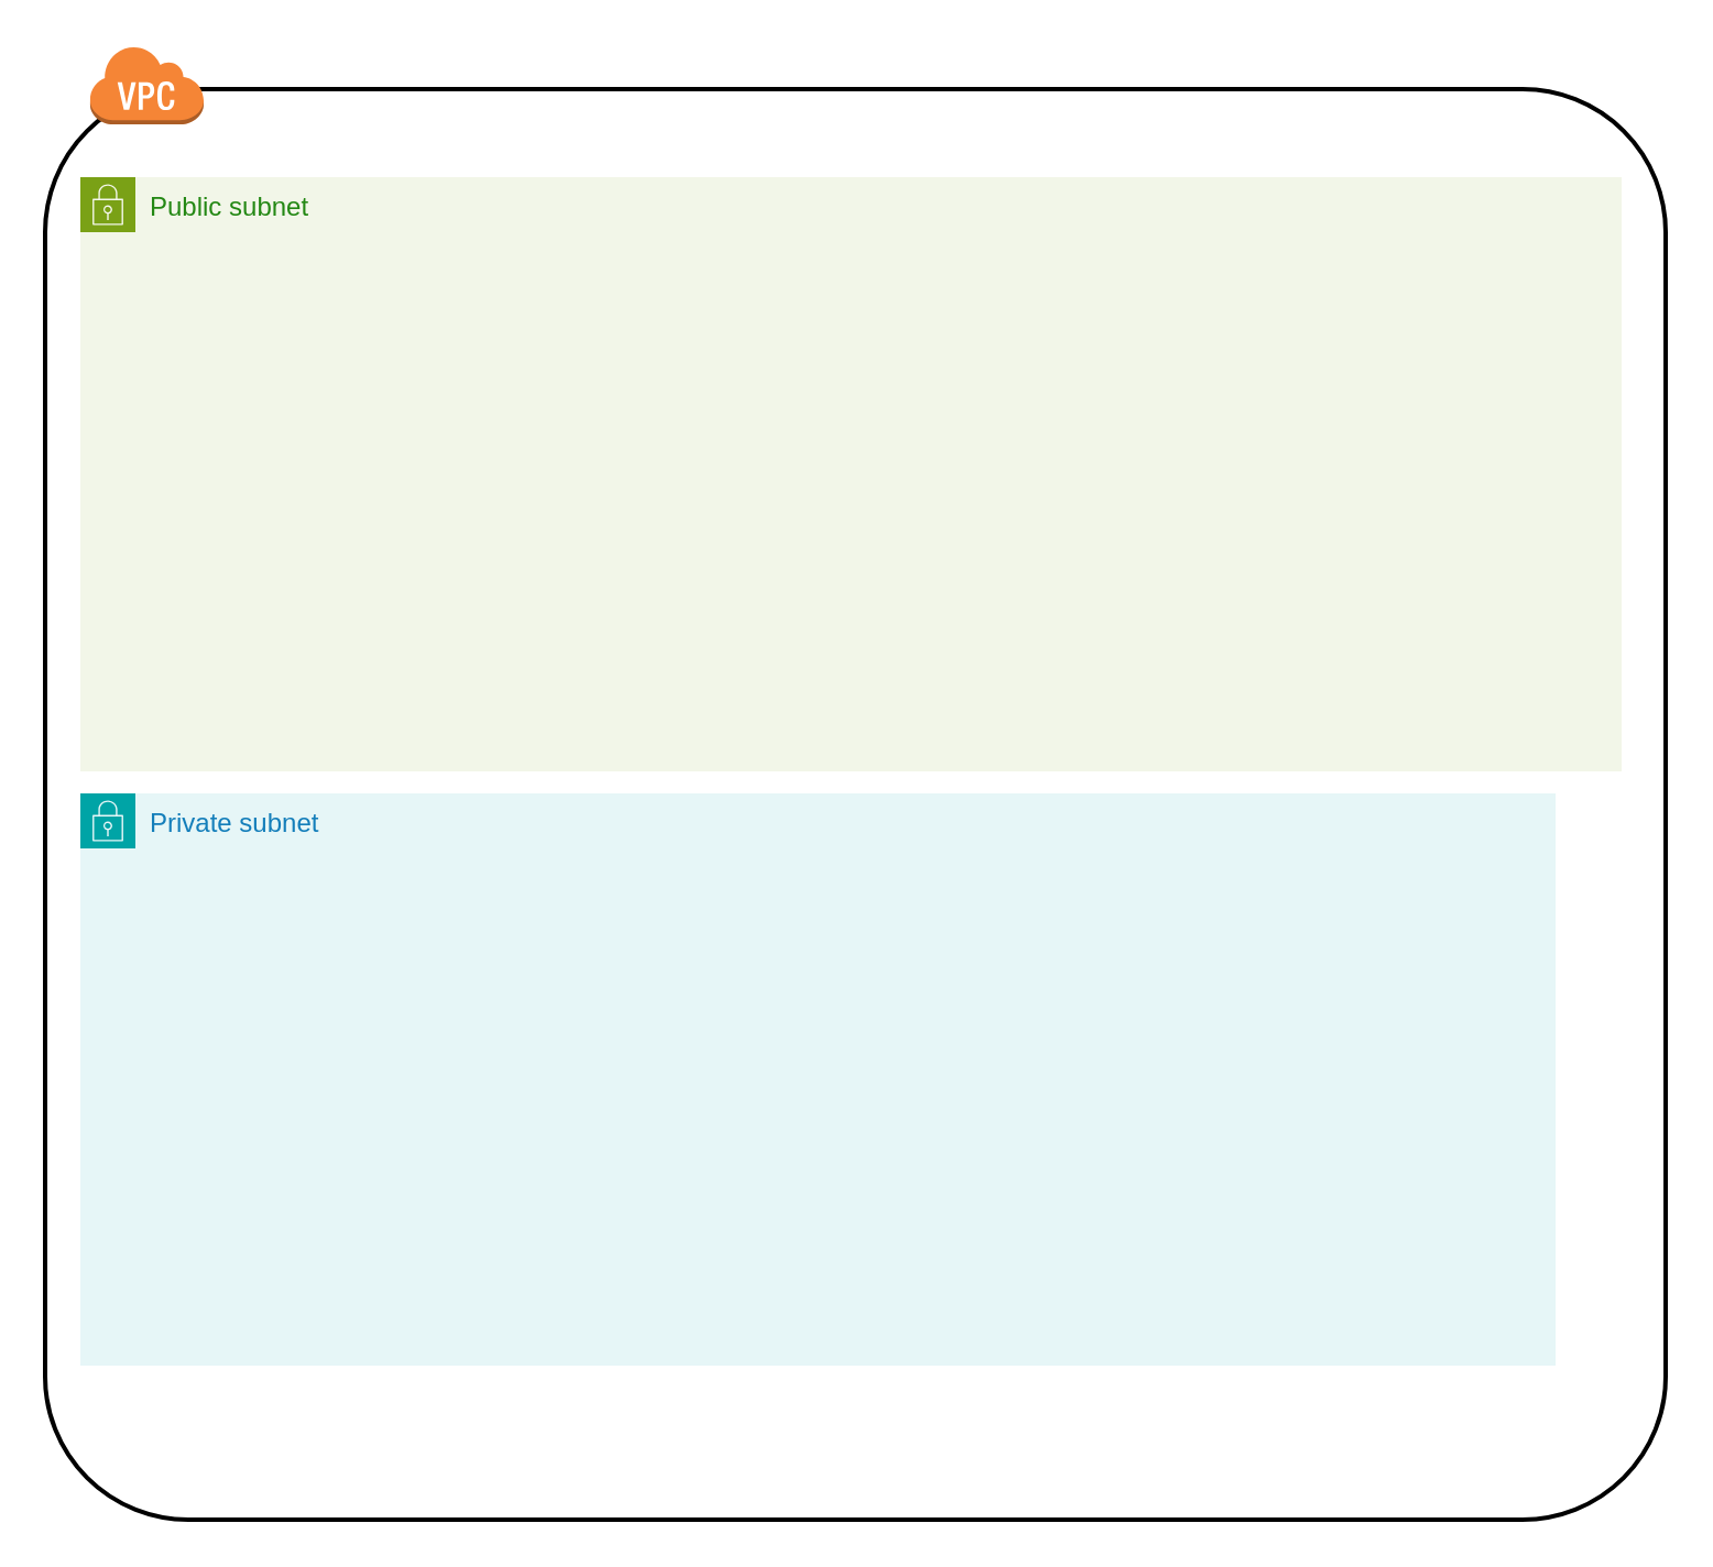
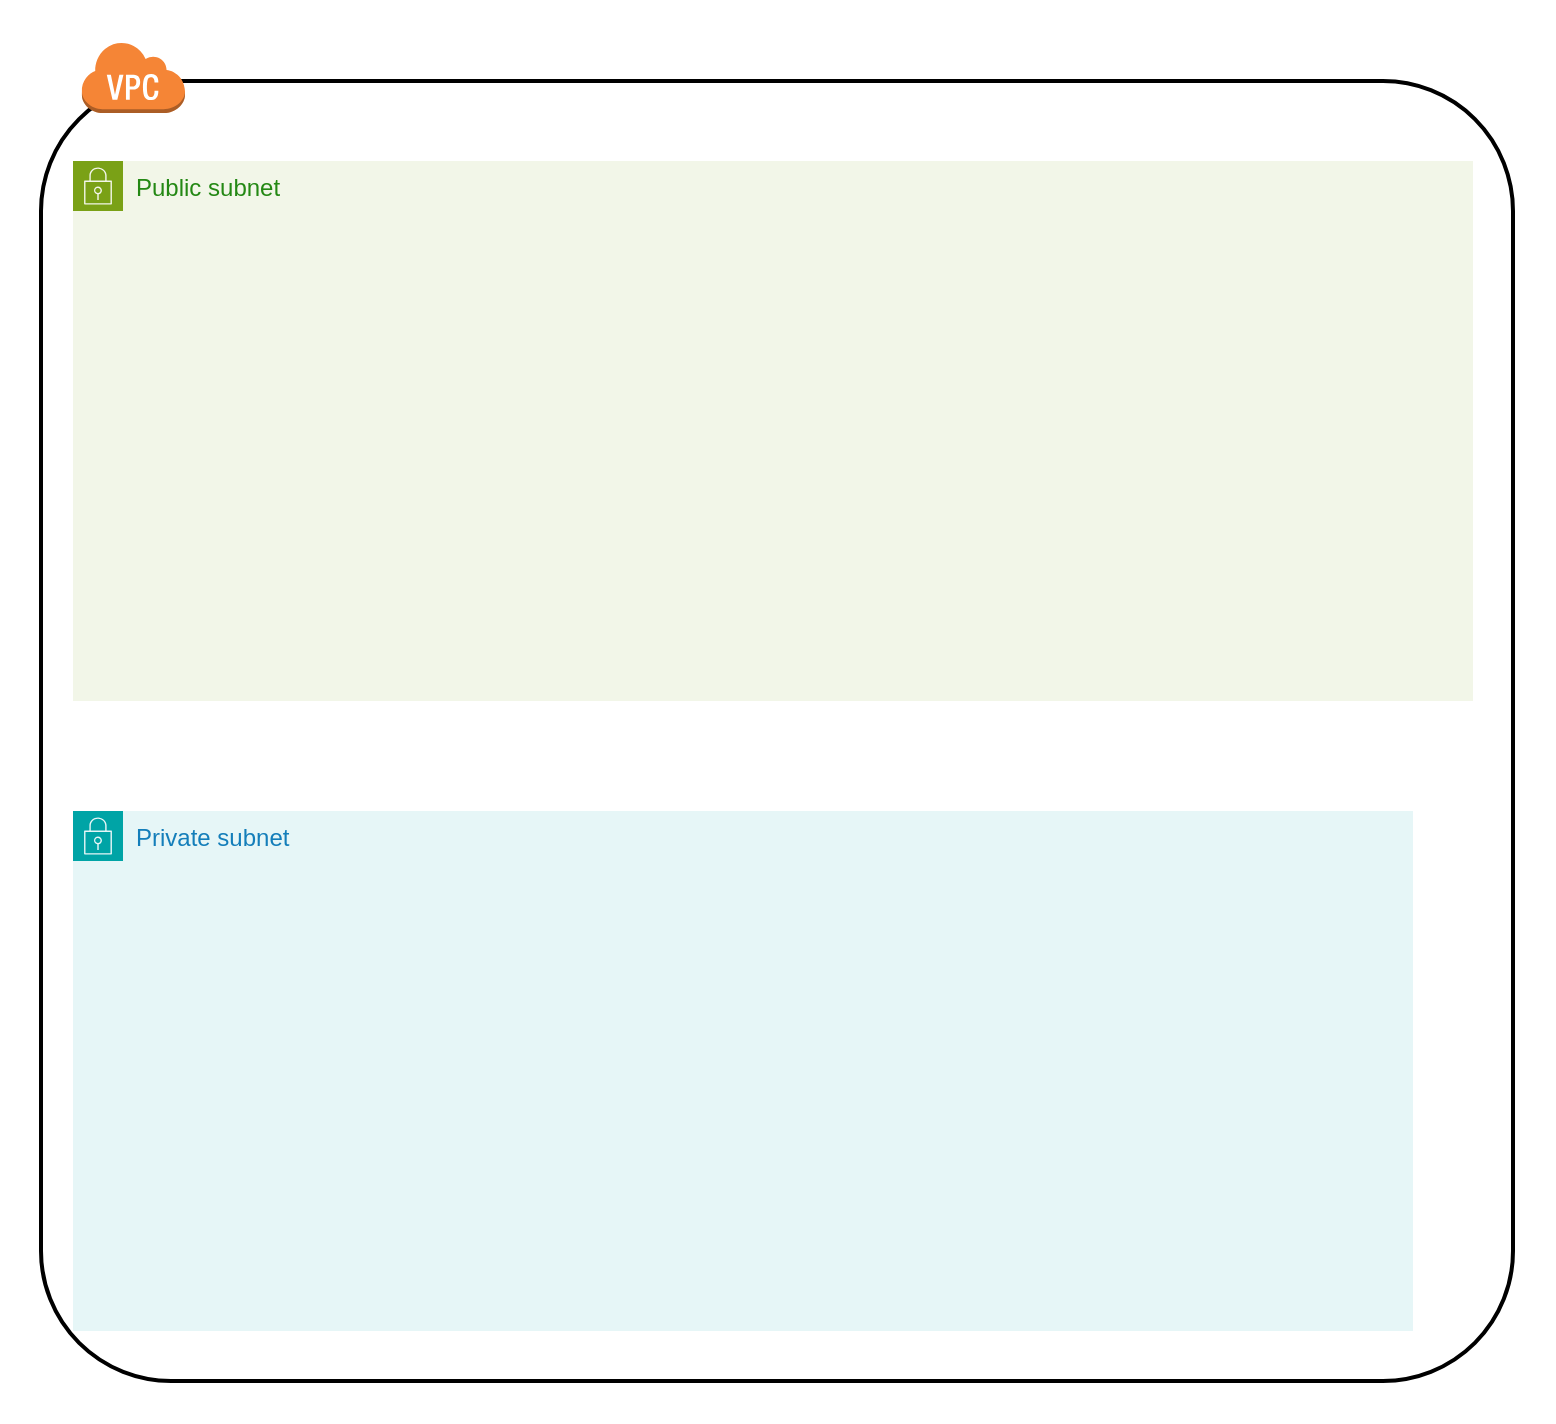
- <mxCell id="5" value="Private subnet" style="points=[[0,0],[0.25,0],[0.5,0],[0.75,0],[1,0],[1,0.25],[1,0.5],[1,0.75],[1,1],[0.75,1],[0.5,1],[0.25,1],[0,1],[0,0.75],[0,0.5],[0,0.25]];outlineConnect=0;gradientColor=none;html=1;whiteSpace=wrap;fontSize=12;fontStyle=0;container=1;pointerEvents=0;collapsible=0;recursiveResize=0;shape=mxgraph.aws4.group;grIcon=mxgraph.aws4.group_security_group;grStroke=0;strokeColor=#00A4A6;fillColor=#E6F6F7;verticalAlign=top;align=left;spacingLeft=30;fontColor=#147EBA;dashed=0;" vertex="1" parent="1"><mxGeometry x="36" y="360" width="670" height="260" as="geometry" /></mxCell>
+ <mxCell id="5" value="Private subnet" style="points=[[0,0],[0.25,0],[0.5,0],[0.75,0],[1,0],[1,0.25],[1,0.5],[1,0.75],[1,1],[0.75,1],[0.5,1],[0.25,1],[0,1],[0,0.75],[0,0.5],[0,0.25]];outlineConnect=0;gradientColor=none;html=1;whiteSpace=wrap;fontSize=12;fontStyle=0;container=1;pointerEvents=0;collapsible=0;recursiveResize=0;shape=mxgraph.aws4.group;grIcon=mxgraph.aws4.group_security_group;grStroke=0;strokeColor=#00A4A6;fillColor=#E6F6F7;verticalAlign=top;align=left;spacingLeft=30;fontColor=#147EBA;dashed=0;" vertex="1" parent="1"><mxGeometry x="36" y="405" width="670" height="260" as="geometry" /></mxCell>
